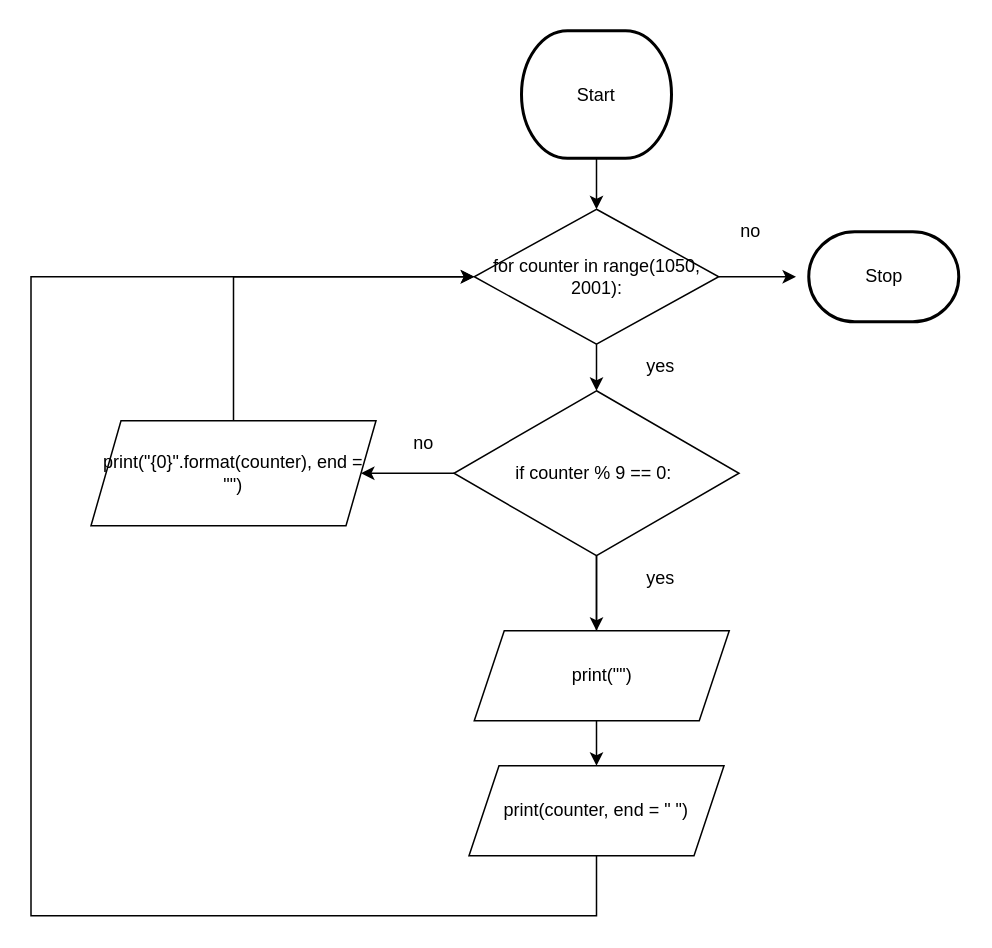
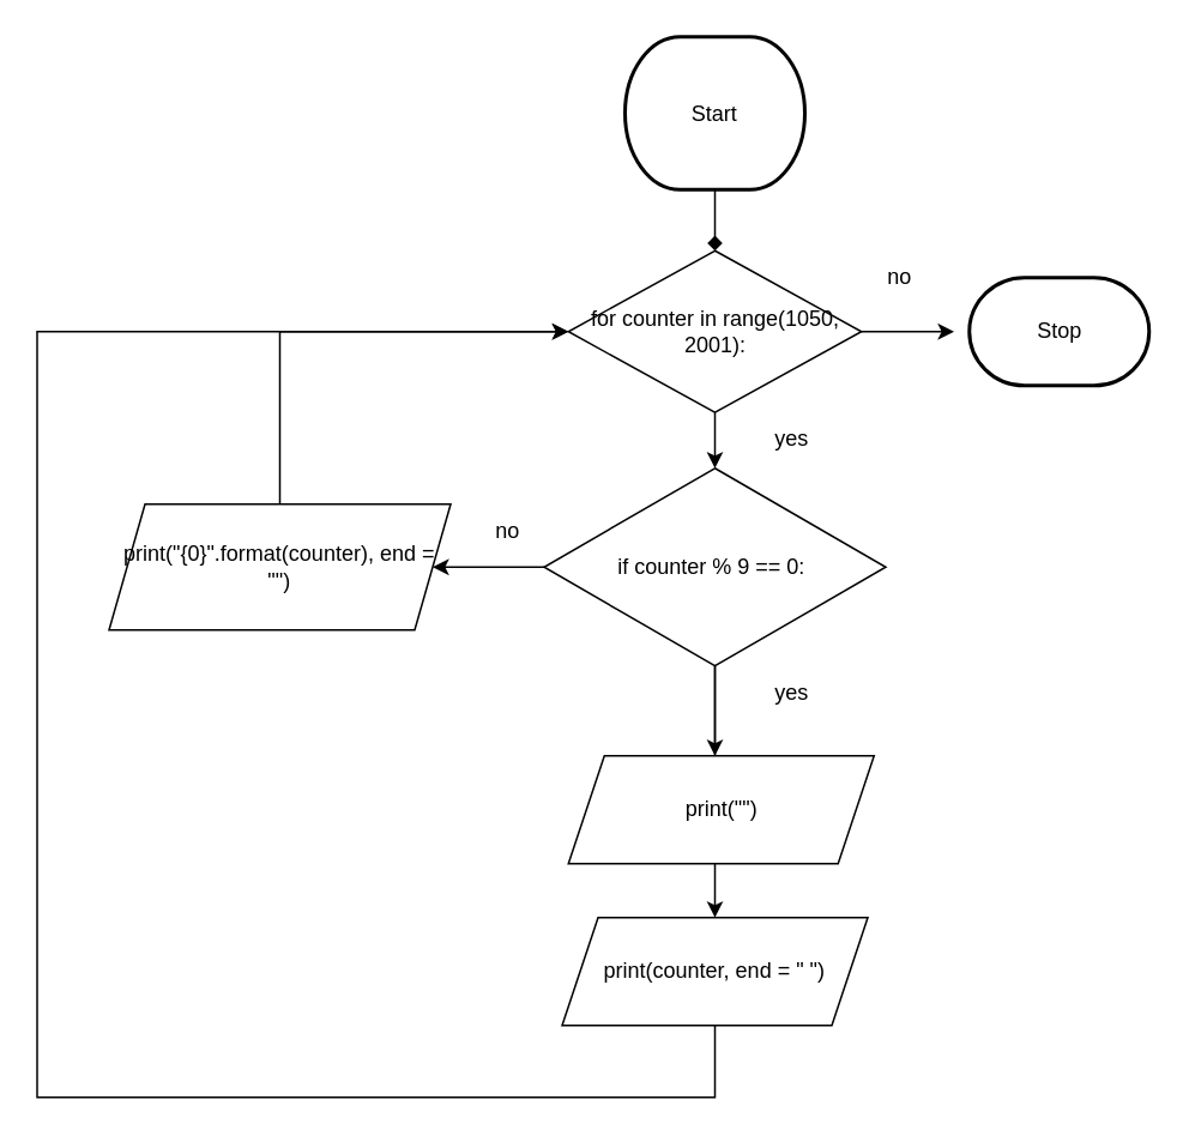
- <mxCell id="2" style="edgeStyle=none;html=1;entryX=0.5;entryY=0;entryDx=0;entryDy=0;" parent="1" source="3" target="8" edge="1"><mxGeometry relative="1" as="geometry"><mxPoint x="397" y="130" as="targetPoint" /></mxGeometry></mxCell>
+ <mxCell id="2" style="edgeStyle=none;html=1;entryX=0.5;entryY=0;entryDx=0;entryDy=0;endArrow=diamond;" parent="1" source="3" target="8" edge="1"><mxGeometry relative="1" as="geometry"><mxPoint x="397" y="130" as="targetPoint" /></mxGeometry></mxCell>
